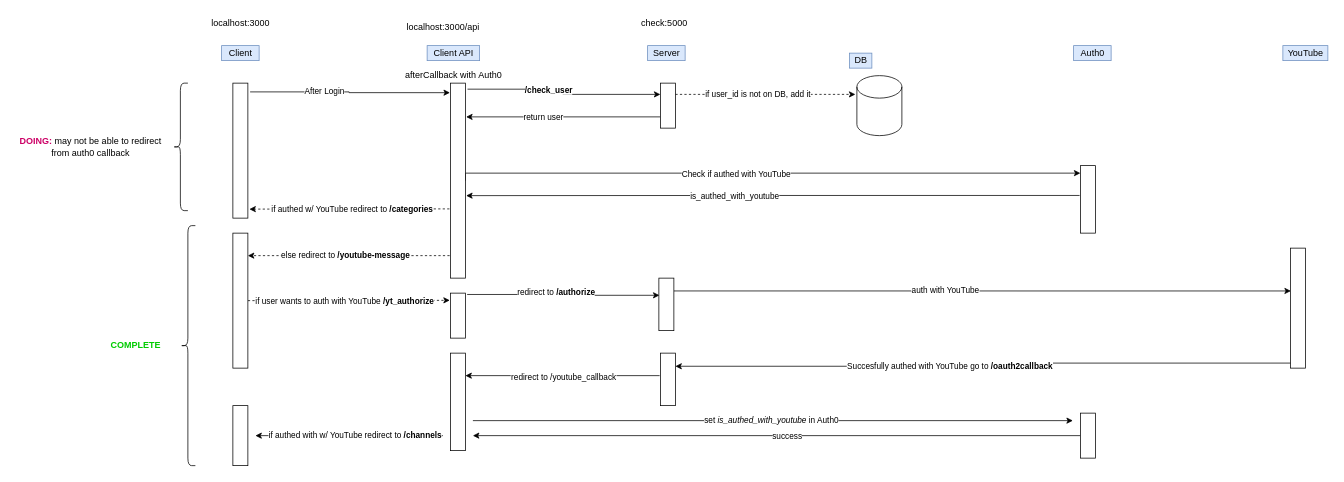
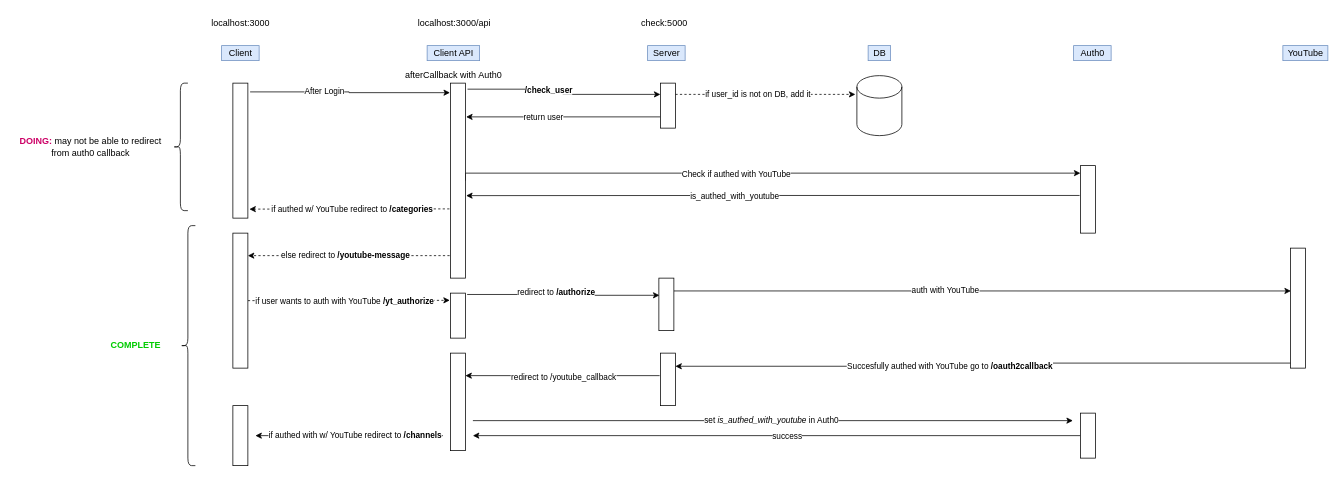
- <mxCell id="47" value="localhost:3000/api" style="text;html=1;align=center;verticalAlign=middle;resizable=0;points=[];autosize=1;strokeColor=none;" vertex="1" parent="1"><mxGeometry x="535" y="25" width="110" height="20" as="geometry" /></mxCell>
+ <mxCell id="47" value="localhost:3000/api" style="text;html=1;align=center;verticalAlign=middle;resizable=0;points=[];autosize=1;strokeColor=none;" vertex="1" parent="1"><mxGeometry x="550" y="20" width="110" height="20" as="geometry" /></mxCell>
- <mxCell id="8" value="DB" style="text;html=1;align=center;verticalAlign=middle;resizable=0;points=[];autosize=1;strokeColor=#6c8ebf;fillColor=#dae8fc;" vertex="1" parent="1"><mxGeometry x="1132" y="70" width="30" height="20" as="geometry" /></mxCell>
+ <mxCell id="8" value="DB" style="text;html=1;align=center;verticalAlign=middle;resizable=0;points=[];autosize=1;strokeColor=#6c8ebf;fillColor=#dae8fc;" vertex="1" parent="1"><mxGeometry x="1157" y="60" width="30" height="20" as="geometry" /></mxCell>
